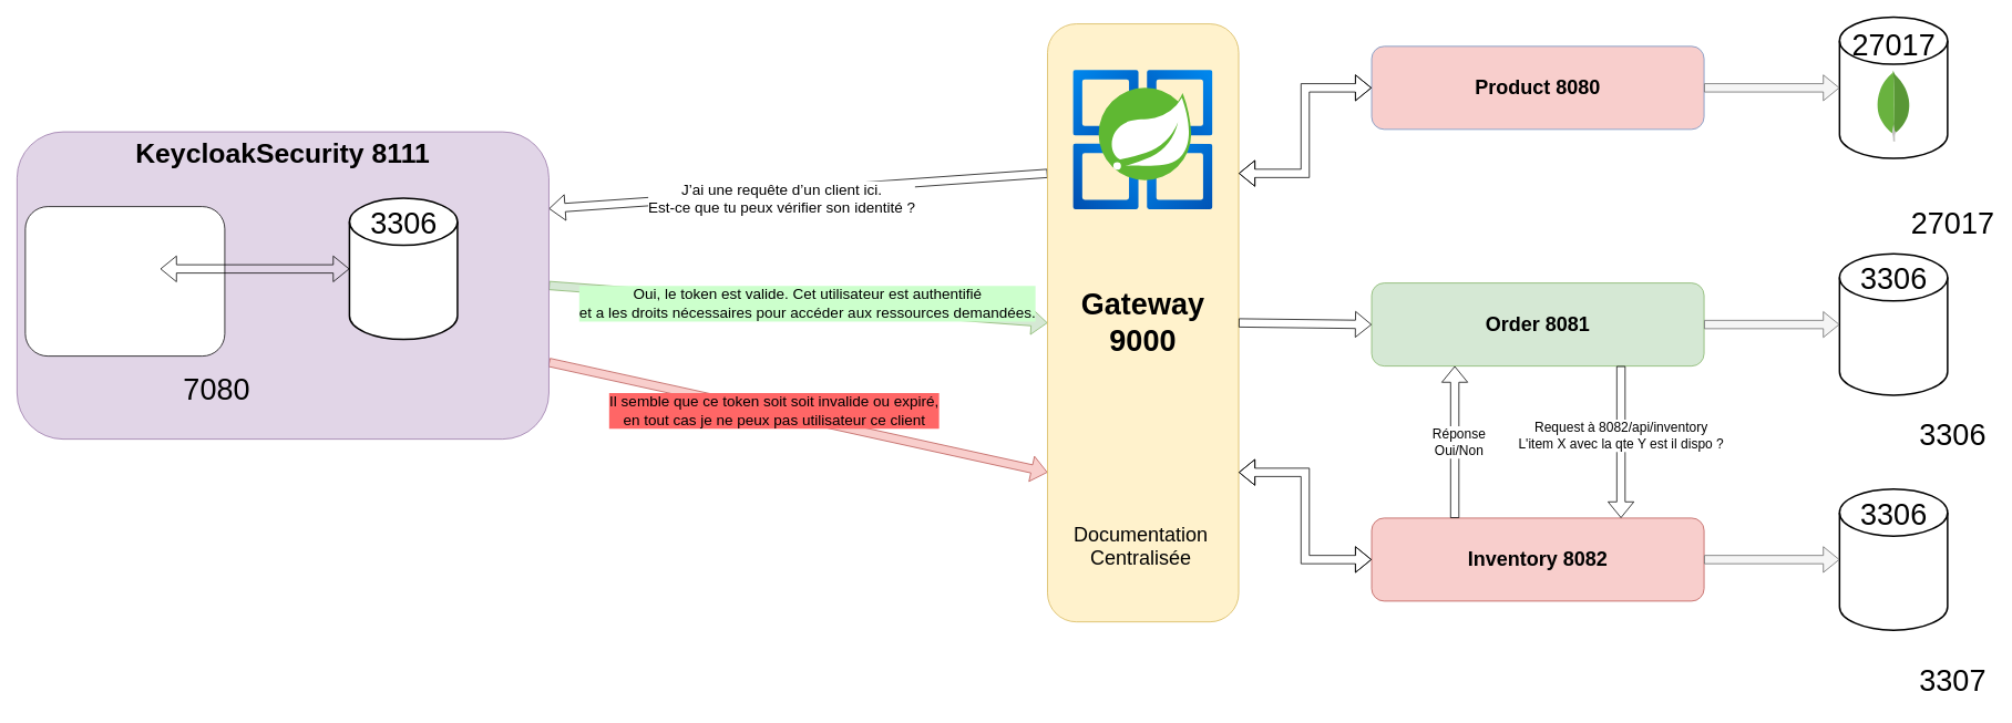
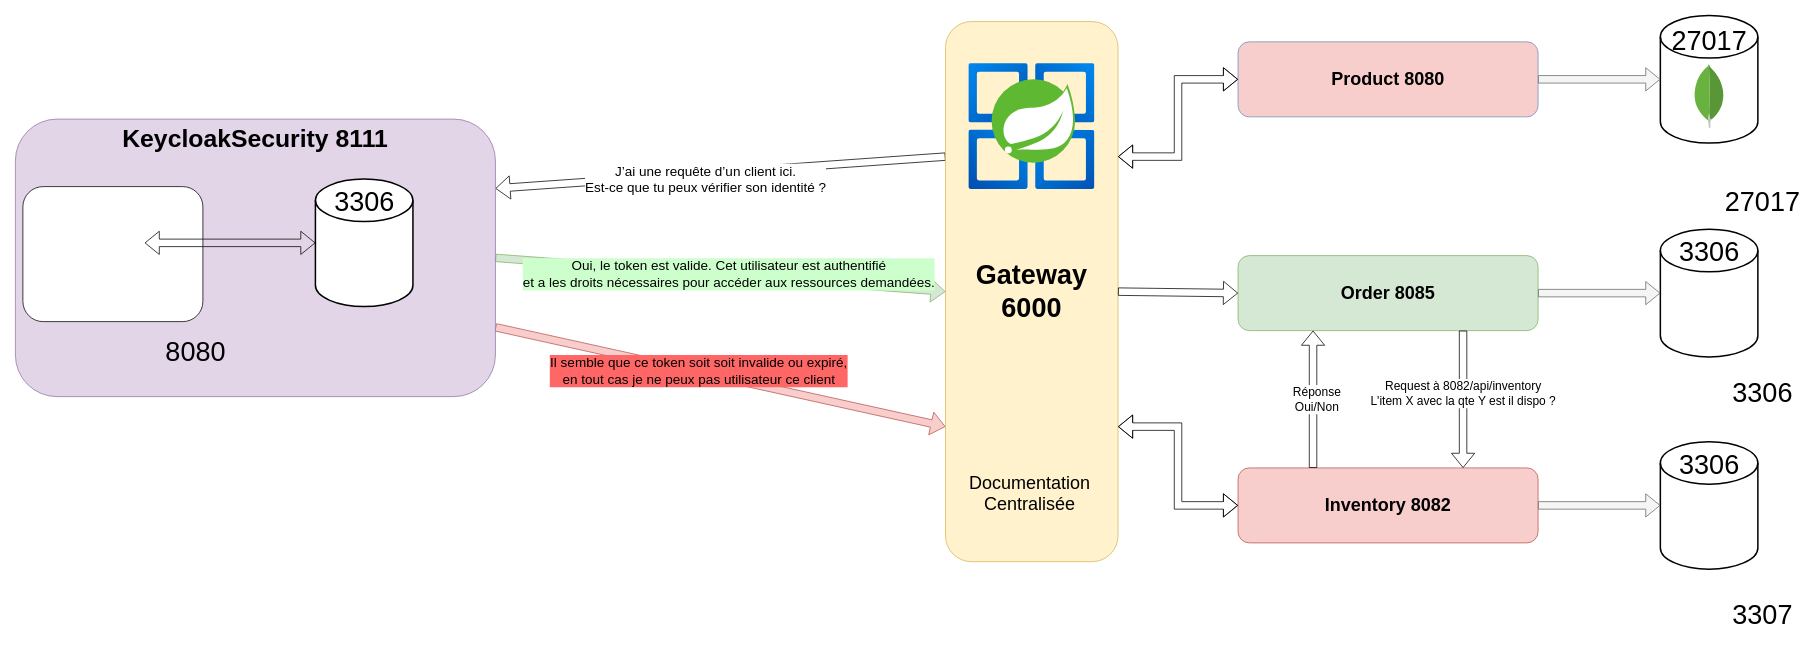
- <mxCell id="8" value="&lt;b&gt;&lt;font style=&quot;font-size: 36px;&quot;&gt;Gateway&lt;br&gt;&lt;/font&gt;&lt;/b&gt;&lt;div&gt;&lt;b&gt;&lt;font style=&quot;font-size: 36px;&quot;&gt;9000&lt;/font&gt;&lt;/b&gt;&lt;/div&gt;" style="rounded=1;whiteSpace=wrap;html=1;fillColor=#fff2cc;strokeColor=#d6b656;" parent="1" vertex="1"><mxGeometry x="1260" y="28" width="230" height="720" as="geometry" /></mxCell>
+ <mxCell id="8" value="&lt;b&gt;&lt;font style=&quot;font-size: 36px;&quot;&gt;Gateway&lt;br&gt;&lt;/font&gt;&lt;/b&gt;&lt;div&gt;&lt;b&gt;&lt;font style=&quot;font-size: 36px;&quot;&gt;6000&lt;/font&gt;&lt;/b&gt;&lt;/div&gt;" style="rounded=1;whiteSpace=wrap;html=1;fillColor=#fff2cc;strokeColor=#d6b656;" parent="1" vertex="1"><mxGeometry x="1260" y="28" width="230" height="720" as="geometry" /></mxCell>
- <mxCell id="15" value="&lt;font style=&quot;font-size: 24px;&quot;&gt;&lt;b&gt;Order 8081&lt;br&gt;&lt;/b&gt;&lt;/font&gt;" style="rounded=1;whiteSpace=wrap;html=1;fillColor=#d5e8d4;strokeColor=#82b366;" parent="1" vertex="1"><mxGeometry x="1650" y="340" width="400" height="100" as="geometry" /></mxCell>
+ <mxCell id="15" value="&lt;font style=&quot;font-size: 24px;&quot;&gt;&lt;b&gt;Order 8085&lt;br&gt;&lt;/b&gt;&lt;/font&gt;" style="rounded=1;whiteSpace=wrap;html=1;fillColor=#d5e8d4;strokeColor=#82b366;" parent="1" vertex="1"><mxGeometry x="1650" y="340" width="400" height="100" as="geometry" /></mxCell>
- <mxCell id="38" value="&lt;font style=&quot;font-size: 36px;&quot;&gt;7080&lt;/font&gt;" style="text;html=1;align=center;verticalAlign=middle;resizable=0;points=[];autosize=1;strokeColor=none;fillColor=none;" parent="1" vertex="1"><mxGeometry x="210" y="438" width="100" height="60" as="geometry" /></mxCell>
+ <mxCell id="38" value="&lt;font style=&quot;font-size: 36px;&quot;&gt;8080&lt;/font&gt;" style="text;html=1;align=center;verticalAlign=middle;resizable=0;points=[];autosize=1;strokeColor=none;fillColor=none;" parent="1" vertex="1"><mxGeometry x="210" y="438" width="100" height="60" as="geometry" /></mxCell>
